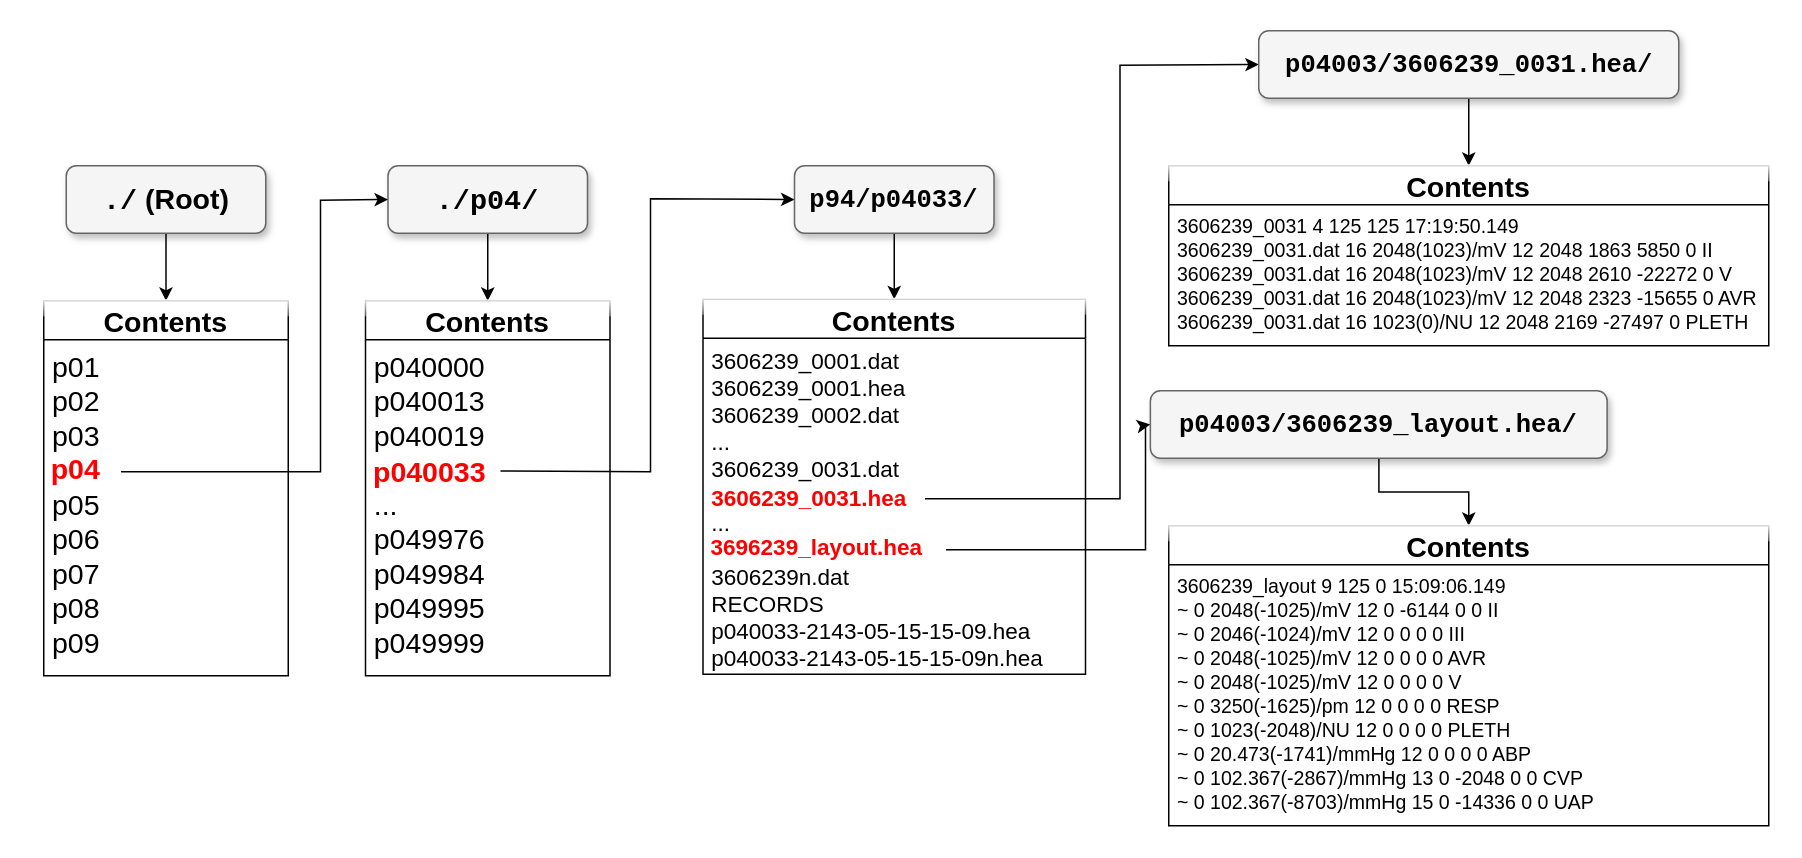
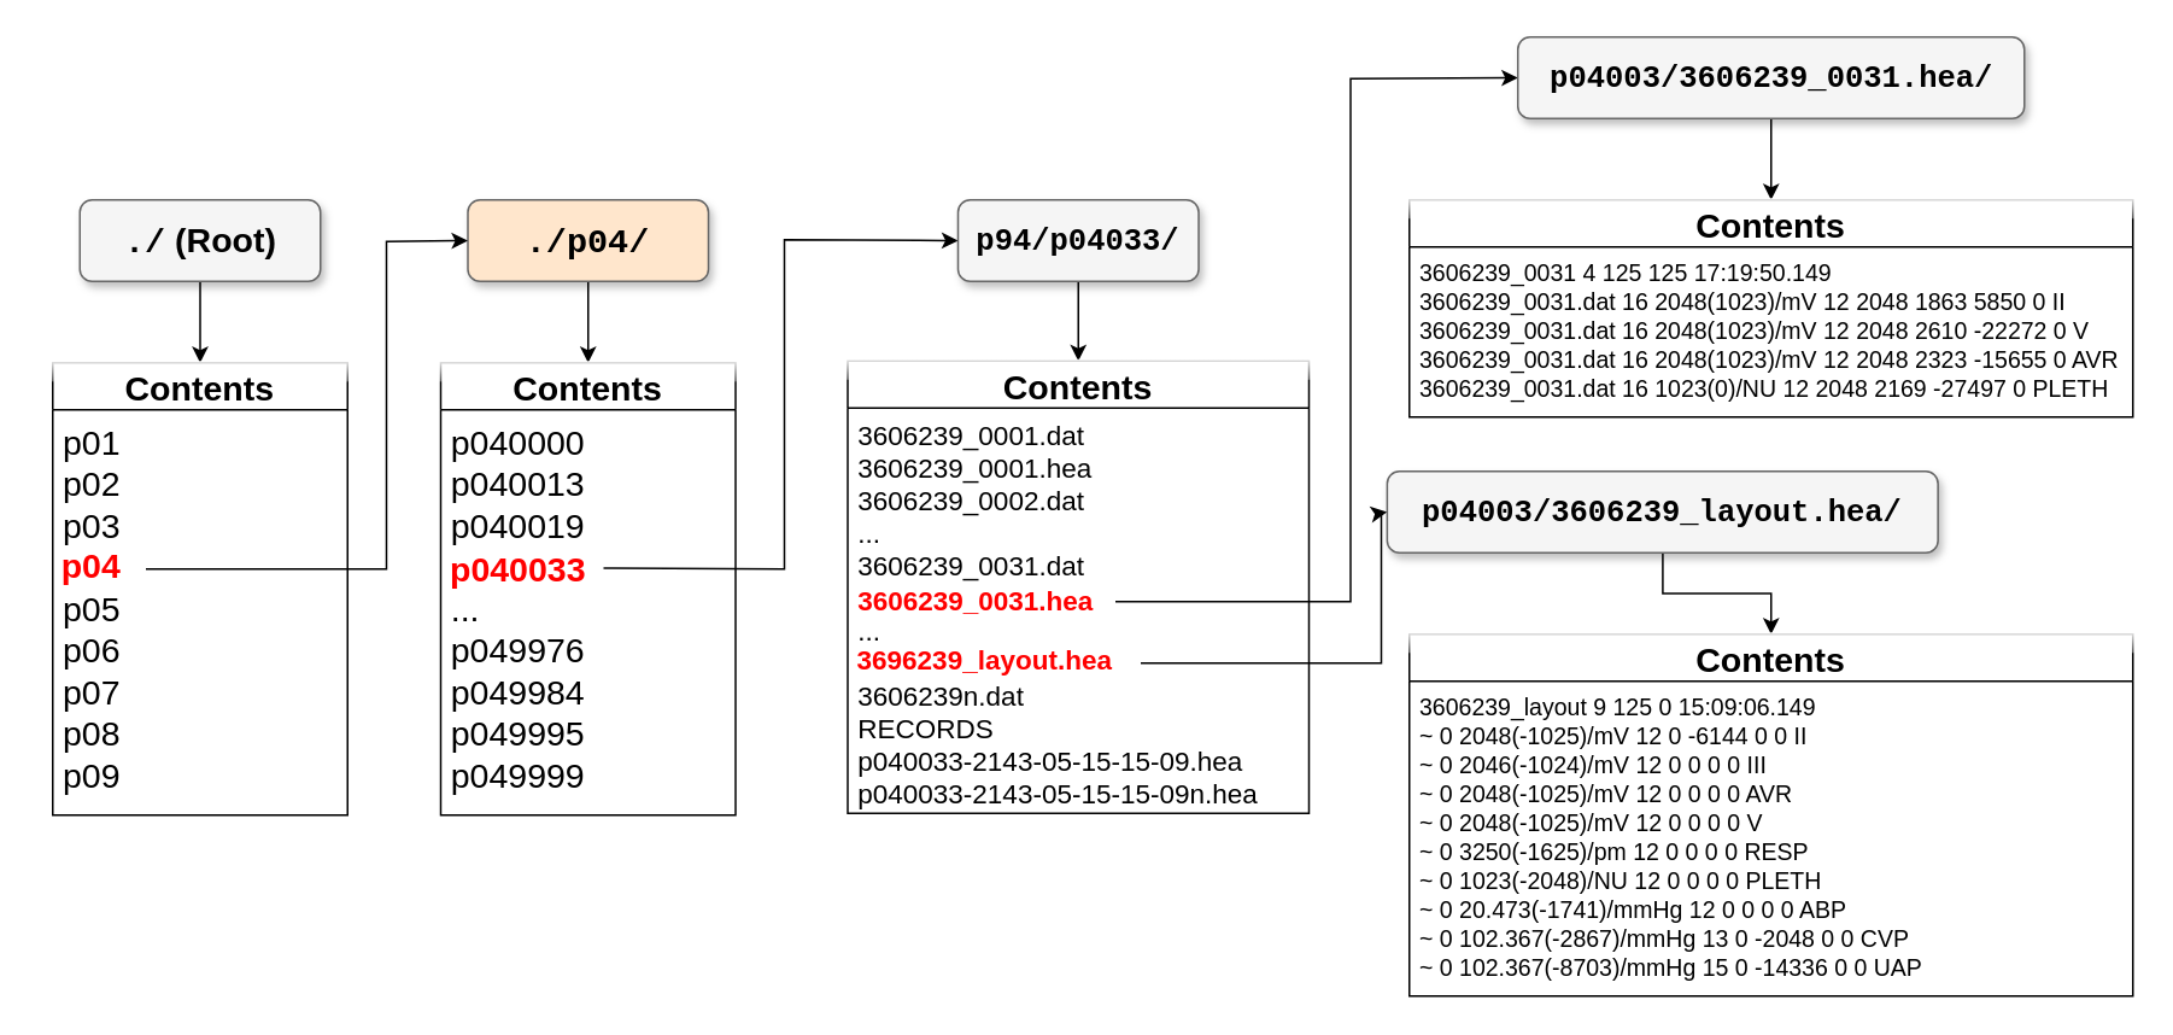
- <mxCell id="7" value="&lt;span style=&quot;font-size: 19px;&quot;&gt;&lt;b&gt;&lt;font face=&quot;Courier New&quot;&gt;./p04/&lt;/font&gt;&lt;/b&gt;&lt;/span&gt;" style="whiteSpace=wrap;html=1;rounded=1;shadow=1;strokeWidth=1;fontSize=16;align=center;fillColor=#f5f5f5;strokeColor=#666666;" parent="1" vertex="1"><mxGeometry x="258" y="110" width="133" height="45" as="geometry" /></mxCell>
+ <mxCell id="7" value="&lt;span style=&quot;font-size: 19px;&quot;&gt;&lt;b&gt;&lt;font face=&quot;Courier New&quot;&gt;./p04/&lt;/font&gt;&lt;/b&gt;&lt;/span&gt;" style="whiteSpace=wrap;html=1;rounded=1;shadow=1;strokeWidth=1;fontSize=16;align=center;fillColor=#ffe6cc;strokeColor=#666666;" parent="1" vertex="1"><mxGeometry x="258" y="110" width="133" height="45" as="geometry" /></mxCell>
